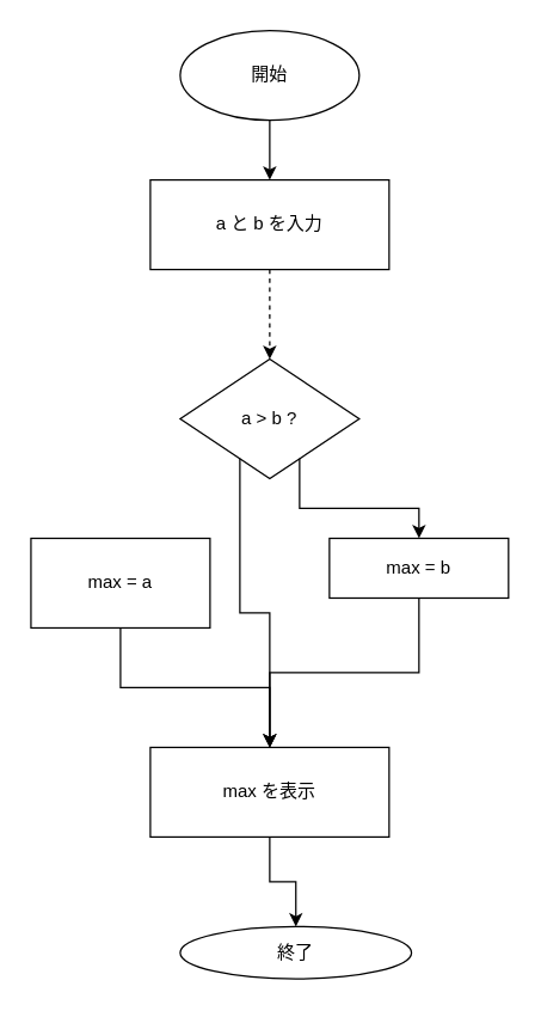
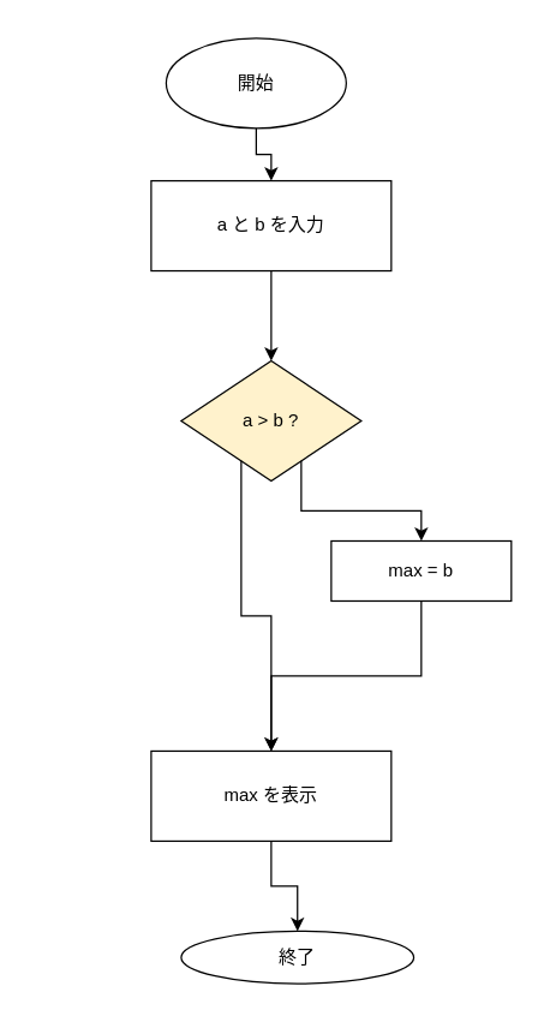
- <mxCell id="2" value="開始" style="ellipse;whiteSpace=wrap;html=1;" vertex="1" parent="1"><mxGeometry x="120" y="20" width="120" height="60" as="geometry" /></mxCell>
+ <mxCell id="2" value="開始" style="ellipse;whiteSpace=wrap;html=1;" vertex="1" parent="1"><mxGeometry x="110" y="25" width="120" height="60" as="geometry" /></mxCell>
- <mxCell id="10" style="edgeStyle=orthogonalEdgeStyle;rounded=0;html=1;dashed=1;" edge="1" source="3" target="4" parent="1"><mxGeometry relative="1" as="geometry" /></mxCell>
+ <mxCell id="10" style="edgeStyle=orthogonalEdgeStyle;rounded=0;html=1;" edge="1" source="3" target="4" parent="1"><mxGeometry relative="1" as="geometry" /></mxCell>
- <mxCell id="4" value="a &gt; b ?" style="rhombus;whiteSpace=wrap;html=1;" vertex="1" parent="1"><mxGeometry x="120" y="240" width="120" height="80" as="geometry" /></mxCell>
+ <mxCell id="4" value="a &gt; b ?" style="rhombus;whiteSpace=wrap;html=1;fillColor=#fff2cc;" vertex="1" parent="1"><mxGeometry x="120" y="240" width="120" height="80" as="geometry" /></mxCell>
- <mxCell id="5" value="max = a" style="rectangle;whiteSpace=wrap;html=1;" vertex="1" parent="1"><mxGeometry x="20" y="360" width="120" height="60" as="geometry" /></mxCell>
- <mxCell id="13" style="edgeStyle=orthogonalEdgeStyle;rounded=0;html=1;" edge="1" source="5" target="7" parent="1"><mxGeometry relative="1" as="geometry" /></mxCell>
